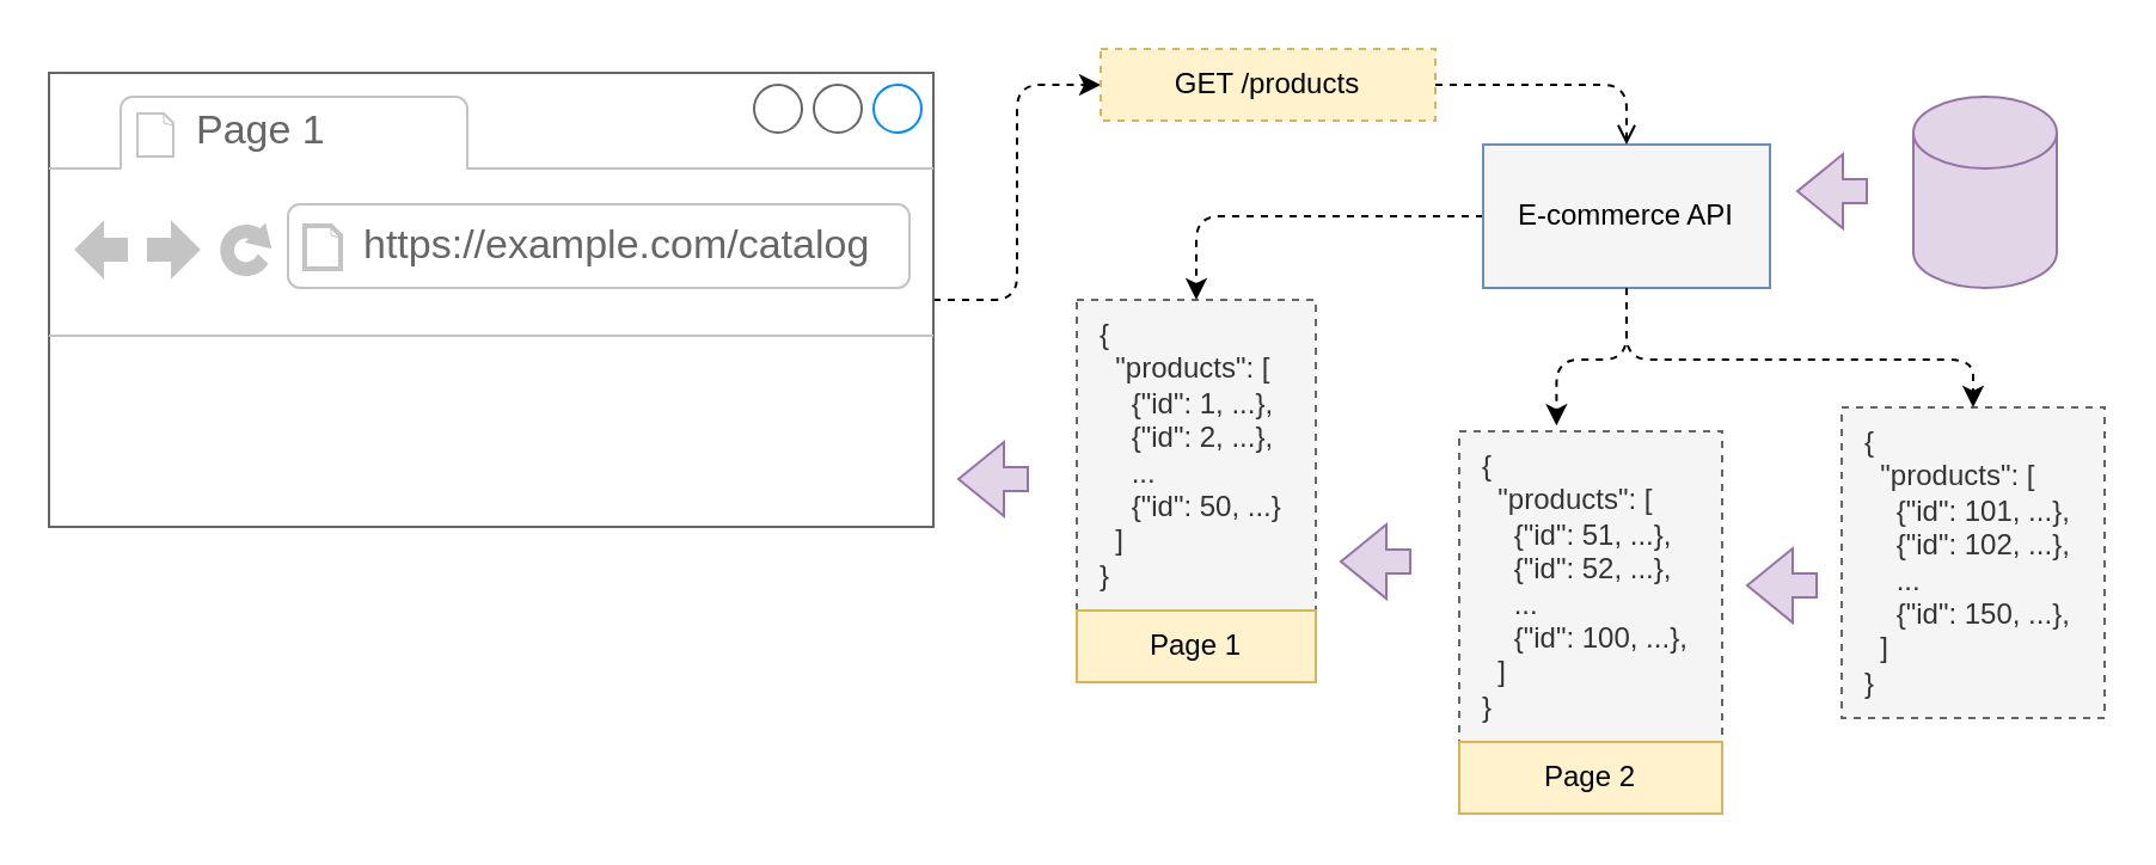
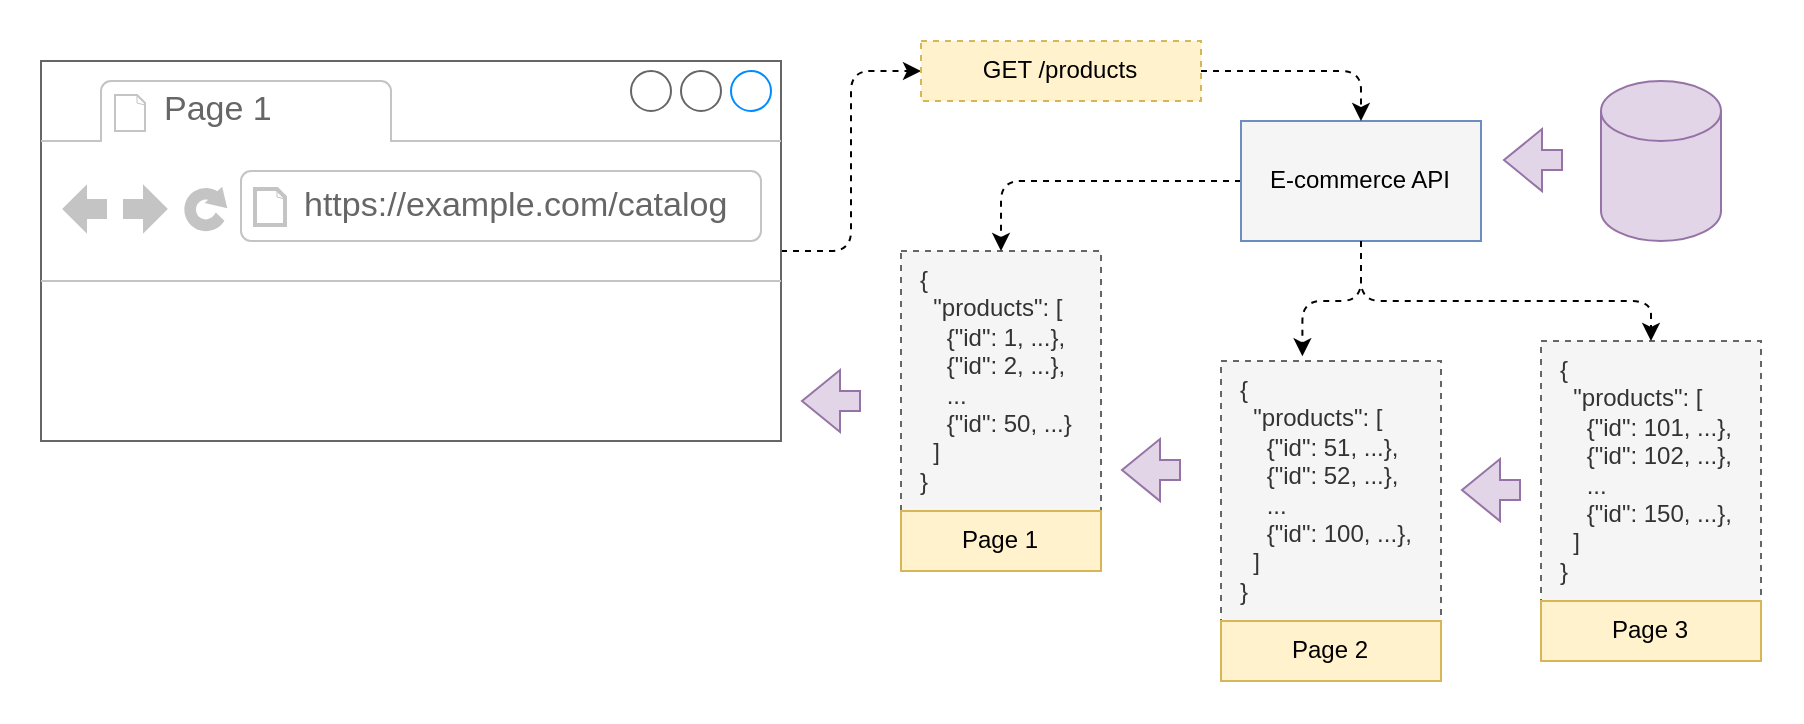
- <mxCell id="16" style="edgeStyle=orthogonalEdgeStyle;rounded=1;orthogonalLoop=1;jettySize=auto;html=1;entryX=0.5;entryY=0;entryDx=0;entryDy=0;dashed=1;curved=0;endArrow=open;" edge="1" parent="1" source="17" target="15"><mxGeometry relative="1" as="geometry"><Array as="points"><mxPoint x="680" y="35" /></Array></mxGeometry></mxCell>
+ <mxCell id="16" style="edgeStyle=orthogonalEdgeStyle;rounded=1;orthogonalLoop=1;jettySize=auto;html=1;entryX=0.5;entryY=0;entryDx=0;entryDy=0;dashed=1;curved=0;" edge="1" parent="1" source="17" target="15"><mxGeometry relative="1" as="geometry"><Array as="points"><mxPoint x="680" y="35" /></Array></mxGeometry></mxCell>
+ <mxCell id="11" value="Page 3" style="text;html=1;align=center;verticalAlign=middle;whiteSpace=wrap;rounded=0;fillColor=#fff2cc;strokeColor=#d6b656;" vertex="1" parent="1"><mxGeometry x="770" y="300" width="110" height="30" as="geometry" /></mxCell>
